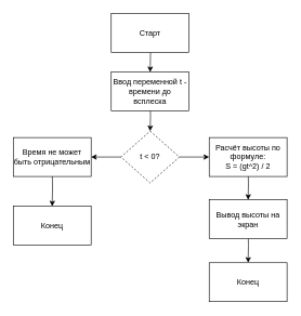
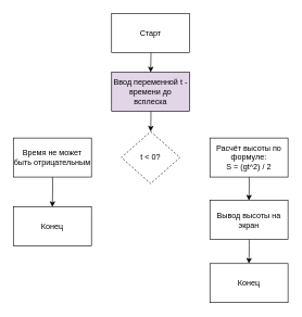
- <mxCell id="5" value="Ввод переменной t - времени до всплеска" style="rounded=0;whiteSpace=wrap;html=1;" vertex="1" parent="1"><mxGeometry x="171" y="110" width="120" height="60" as="geometry" /></mxCell>
+ <mxCell id="5" value="Ввод переменной t - времени до всплеска" style="rounded=0;whiteSpace=wrap;html=1;fillColor=#e1d5e7;" vertex="1" parent="1"><mxGeometry x="171" y="110" width="120" height="60" as="geometry" /></mxCell>
- <mxCell id="11" style="edgeStyle=orthogonalEdgeStyle;rounded=0;orthogonalLoop=1;jettySize=auto;html=1;entryX=1;entryY=0.5;entryDx=0;entryDy=0;" edge="1" parent="1" source="13" target="7"><mxGeometry relative="1" as="geometry" /></mxCell>
- <mxCell id="12" style="edgeStyle=orthogonalEdgeStyle;rounded=0;orthogonalLoop=1;jettySize=auto;html=1;entryX=0;entryY=0.5;entryDx=0;entryDy=0;" edge="1" parent="1" source="13" target="9"><mxGeometry relative="1" as="geometry" /></mxCell>
